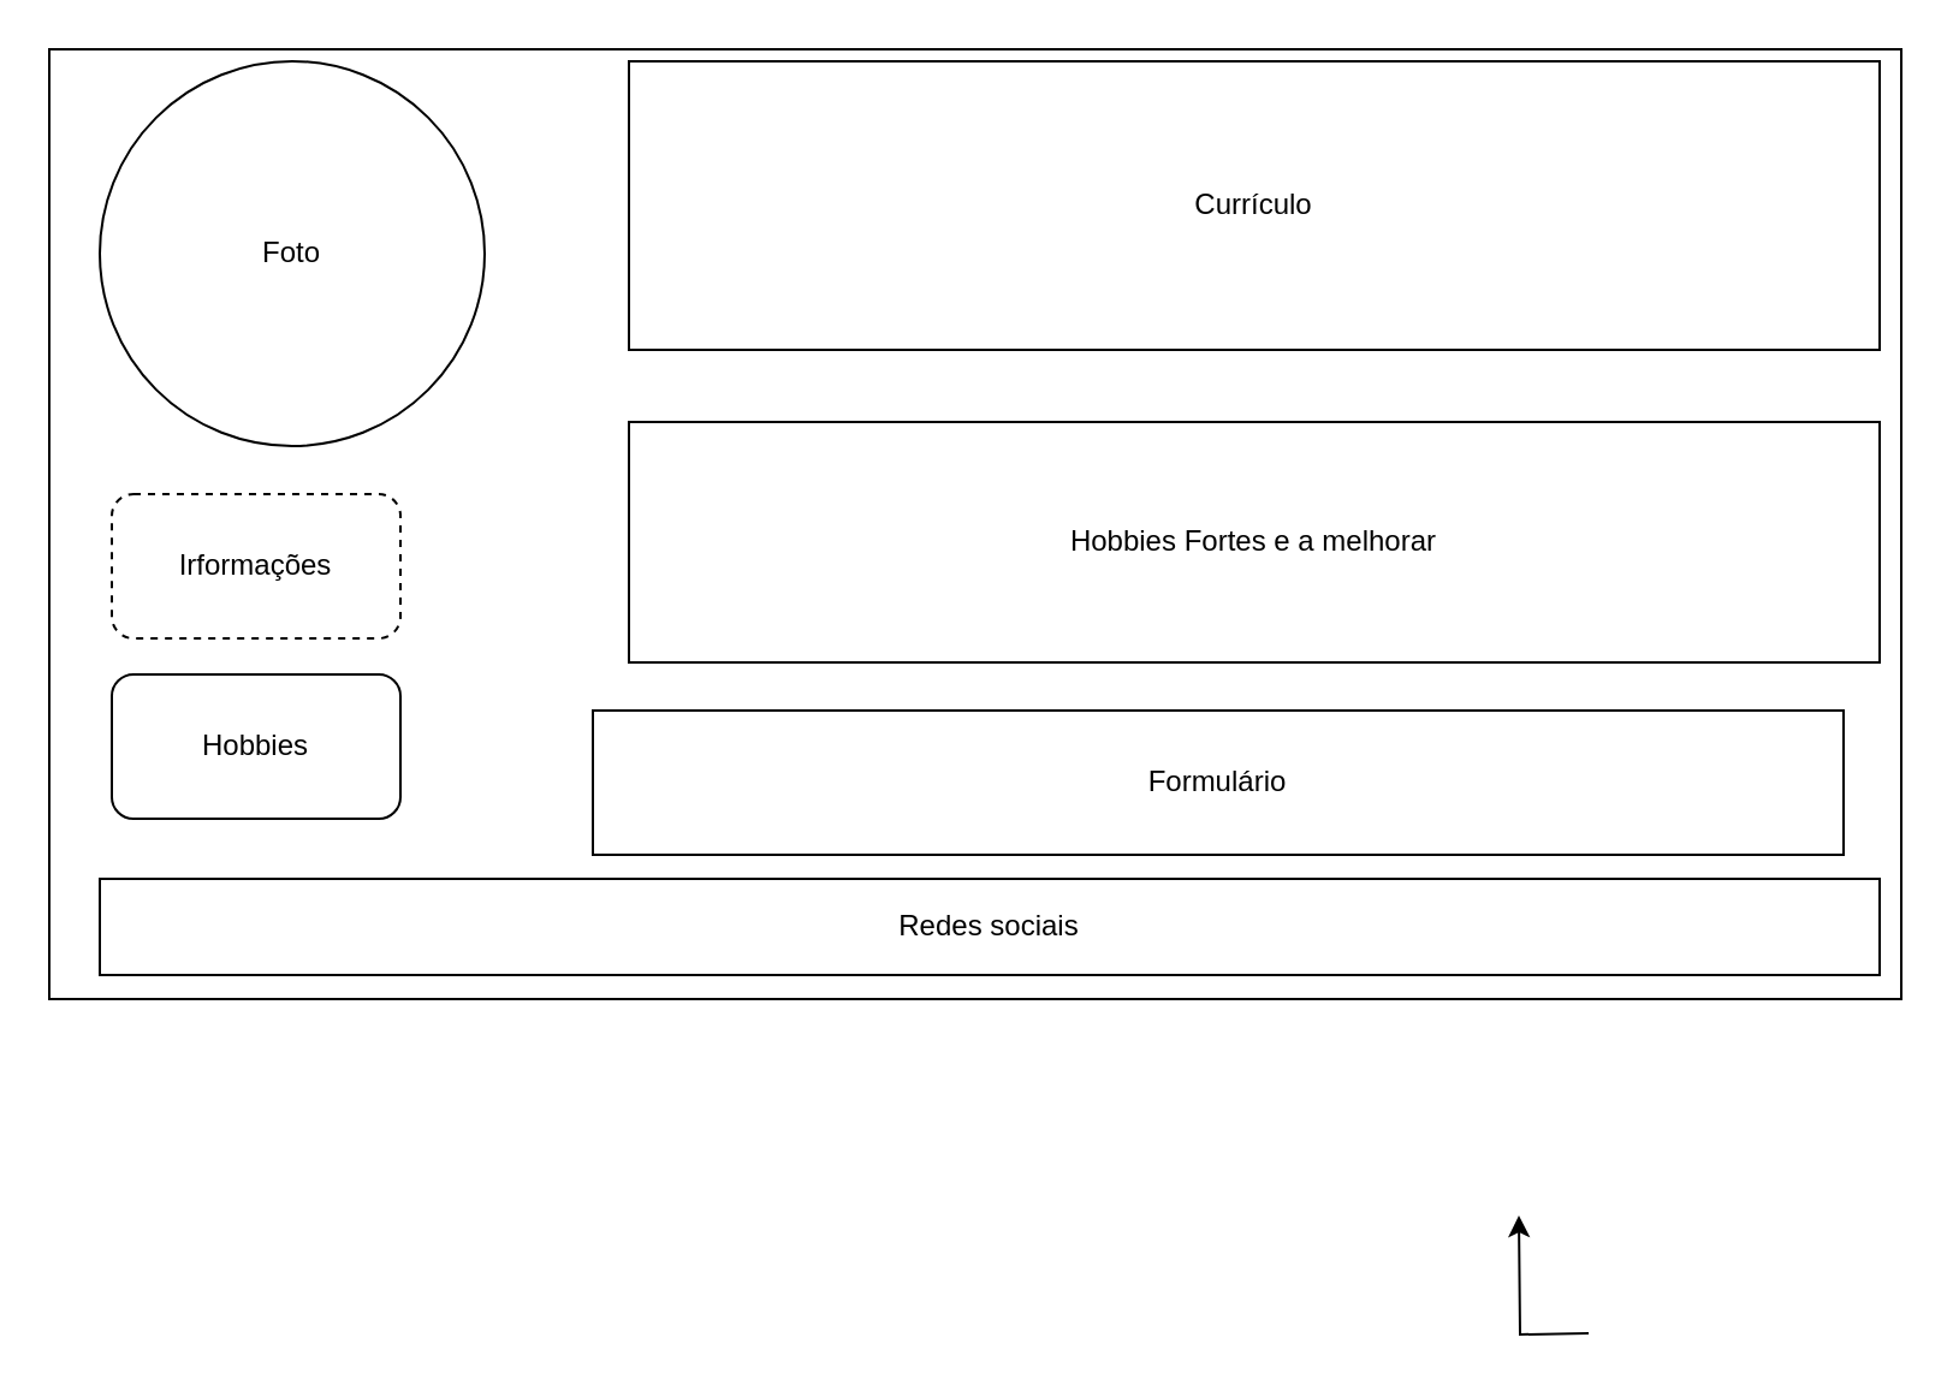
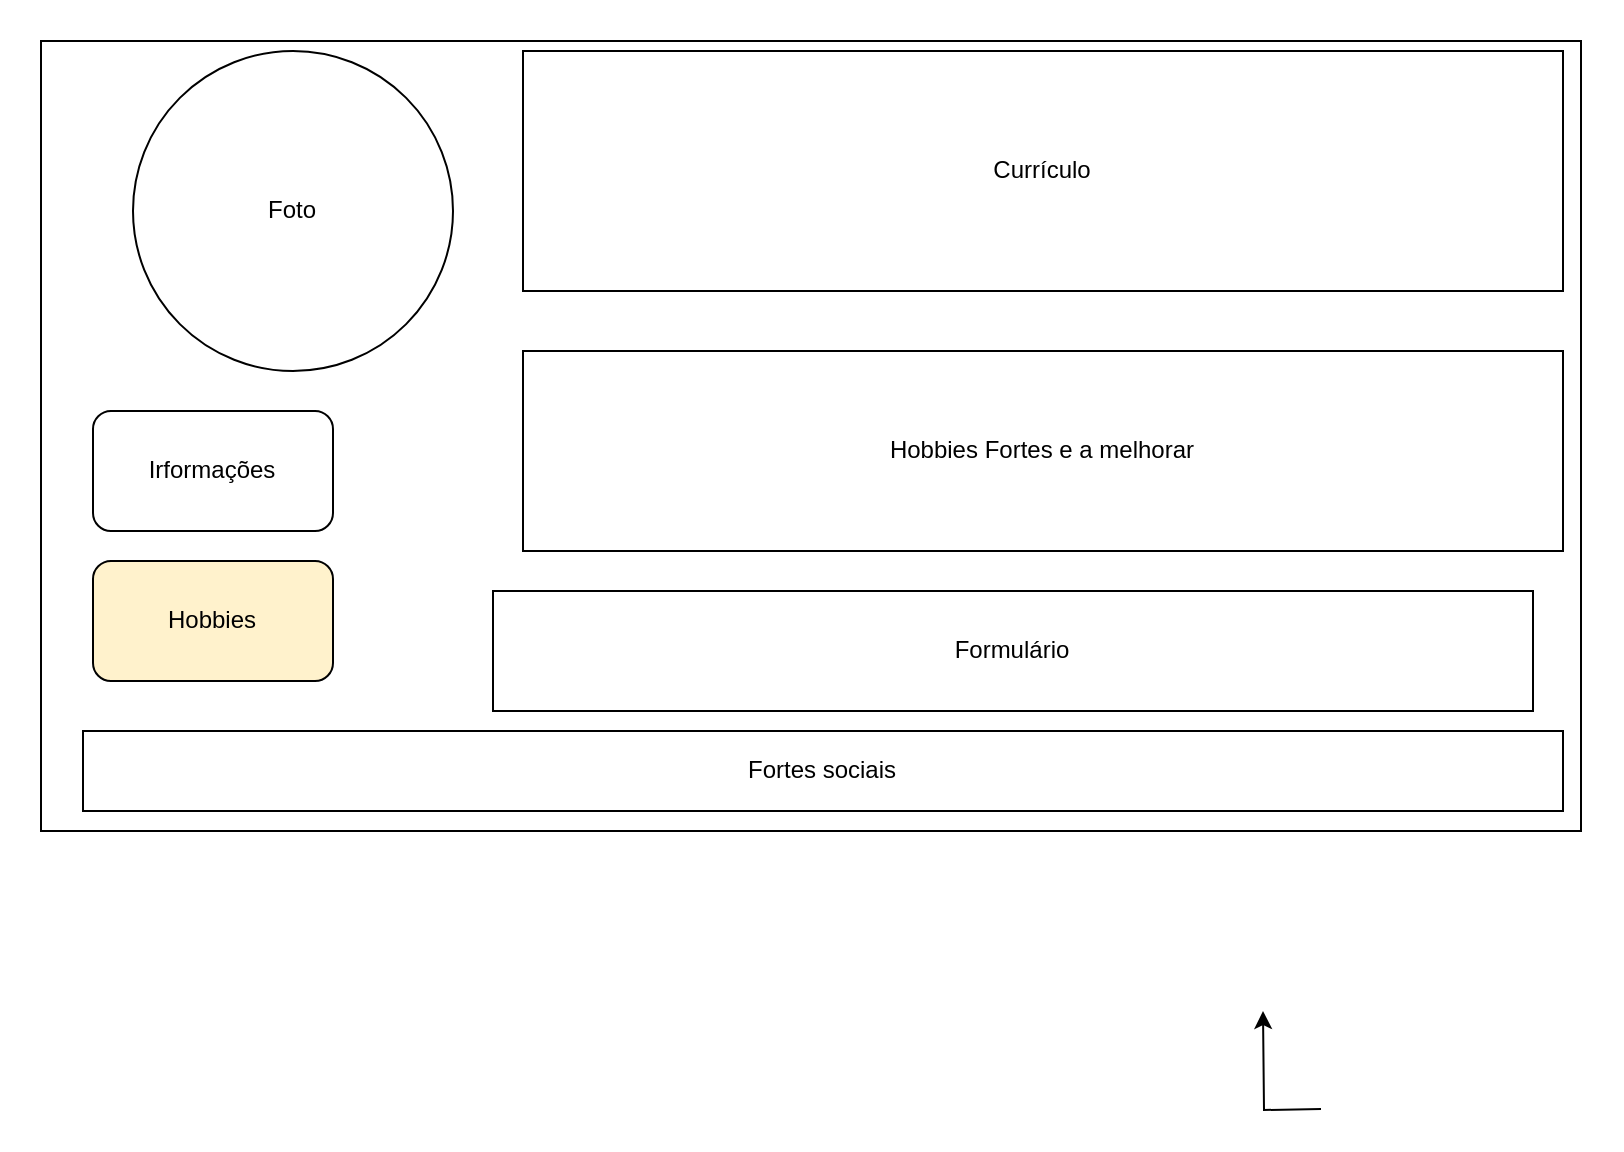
- <mxCell id="6" value="Foto" style="ellipse;whiteSpace=wrap;html=1;aspect=fixed;" vertex="1" parent="1"><mxGeometry x="41" y="25" width="160" height="160" as="geometry" /></mxCell>
+ <mxCell id="6" value="Foto" style="ellipse;whiteSpace=wrap;html=1;aspect=fixed;" vertex="1" parent="1"><mxGeometry x="66" y="25" width="160" height="160" as="geometry" /></mxCell>
- <mxCell id="4" value="Irformações" style="rounded=1;whiteSpace=wrap;html=1;dashed=1;" vertex="1" parent="1"><mxGeometry x="46" y="205" width="120" height="60" as="geometry" /></mxCell>
+ <mxCell id="4" value="Irformações" style="rounded=1;whiteSpace=wrap;html=1;" vertex="1" parent="1"><mxGeometry x="46" y="205" width="120" height="60" as="geometry" /></mxCell>
- <mxCell id="5" value="Hobbies" style="rounded=1;whiteSpace=wrap;html=1;" vertex="1" parent="1"><mxGeometry x="46" y="280" width="120" height="60" as="geometry" /></mxCell>
+ <mxCell id="5" value="Hobbies" style="rounded=1;whiteSpace=wrap;html=1;fillColor=#fff2cc;" vertex="1" parent="1"><mxGeometry x="46" y="280" width="120" height="60" as="geometry" /></mxCell>
- <mxCell id="9" value="Redes sociais" style="rounded=0;whiteSpace=wrap;html=1;" vertex="1" parent="1"><mxGeometry x="41" y="365" width="740" height="40" as="geometry" /></mxCell>
+ <mxCell id="9" value="Fortes sociais" style="rounded=0;whiteSpace=wrap;html=1;" vertex="1" parent="1"><mxGeometry x="41" y="365" width="740" height="40" as="geometry" /></mxCell>
